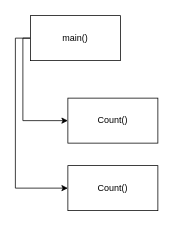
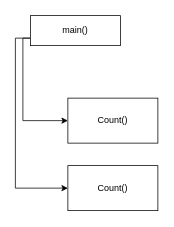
- <mxCell id="4" value="main()" style="rounded=0;whiteSpace=wrap;html=1;" vertex="1" parent="1"><mxGeometry x="40" y="20" width="120" height="60" as="geometry" /></mxCell>
+ <mxCell id="4" value="main()" style="rounded=0;whiteSpace=wrap;html=1;" vertex="1" parent="1"><mxGeometry x="40" y="20" width="120" height="40" as="geometry" /></mxCell>
